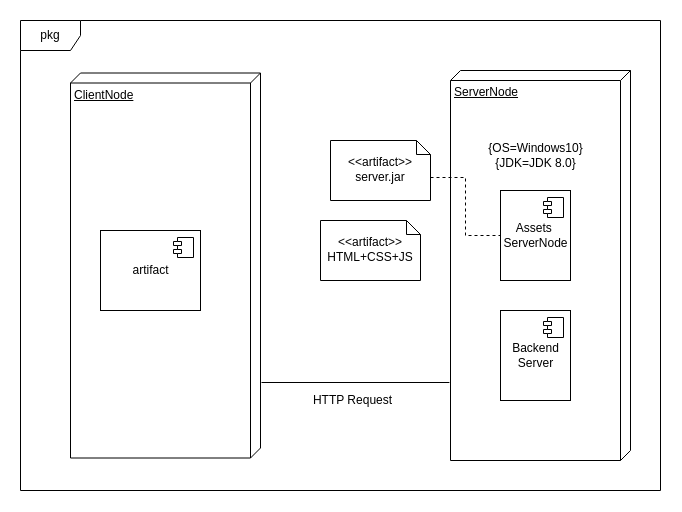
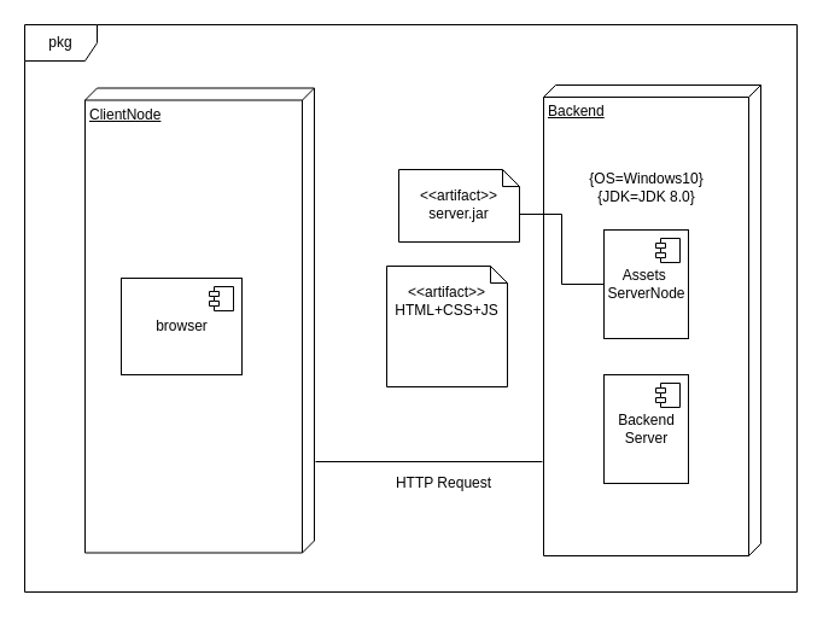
- <mxCell id="3" value="ServerNode" style="verticalAlign=top;align=left;spacingTop=8;spacingLeft=2;spacingRight=12;shape=cube;size=10;direction=south;fontStyle=4;html=1;" vertex="1" parent="1"><mxGeometry x="450" y="70" width="180" height="390" as="geometry" /></mxCell>
+ <mxCell id="3" value="Backend" style="verticalAlign=top;align=left;spacingTop=8;spacingLeft=2;spacingRight=12;shape=cube;size=10;direction=south;fontStyle=4;html=1;" vertex="1" parent="1"><mxGeometry x="450" y="70" width="180" height="390" as="geometry" /></mxCell>
- <mxCell id="14" value="" style="endArrow=none;dashed=1;html=1;exitX=0;exitY=0;exitDx=100;exitDy=37;exitPerimeter=0;entryX=0;entryY=0.5;entryDx=0;entryDy=0;edgeStyle=elbowEdgeStyle;rounded=0;" edge="1" parent="1" source="13" target="9"><mxGeometry width="50" height="50" relative="1" as="geometry"><mxPoint x="480" y="210" as="sourcePoint" /><mxPoint x="530" y="160" as="targetPoint" /></mxGeometry></mxCell>
+ <mxCell id="14" value="" style="endArrow=none;dashed=0;html=1;exitX=0;exitY=0;exitDx=100;exitDy=37;exitPerimeter=0;entryX=0;entryY=0.5;entryDx=0;entryDy=0;edgeStyle=elbowEdgeStyle;rounded=0;" edge="1" parent="1" source="13" target="9"><mxGeometry width="50" height="50" relative="1" as="geometry"><mxPoint x="480" y="210" as="sourcePoint" /><mxPoint x="530" y="160" as="targetPoint" /></mxGeometry></mxCell>
- <mxCell id="12" value="&lt;div&gt;&lt;span&gt;&lt;br&gt;&lt;/span&gt;&lt;/div&gt;&lt;div&gt;&lt;span&gt;&amp;lt;&amp;lt;artifact&amp;gt;&amp;gt;&lt;/span&gt;&lt;br&gt;&lt;/div&gt;&lt;div&gt;&lt;span&gt;HTML+CSS+JS&lt;/span&gt;&lt;/div&gt;" style="shape=note;whiteSpace=wrap;html=1;size=14;verticalAlign=top;align=center;spacingTop=-6;" vertex="1" parent="1"><mxGeometry x="320" y="220" width="100" height="60" as="geometry" /></mxCell>
+ <mxCell id="12" value="&lt;div&gt;&lt;span&gt;&lt;br&gt;&lt;/span&gt;&lt;/div&gt;&lt;div&gt;&lt;span&gt;&amp;lt;&amp;lt;artifact&amp;gt;&amp;gt;&lt;/span&gt;&lt;br&gt;&lt;/div&gt;&lt;div&gt;&lt;span&gt;HTML+CSS+JS&lt;/span&gt;&lt;/div&gt;" style="shape=note;whiteSpace=wrap;html=1;size=14;verticalAlign=top;align=center;spacingTop=-6;" vertex="1" parent="1"><mxGeometry x="320" y="220" width="100" height="100" as="geometry" /></mxCell>
- <mxCell id="5" value="artifact" style="html=1;dropTarget=0;" vertex="1" parent="1"><mxGeometry x="100" y="230" width="100" height="80" as="geometry" /></mxCell>
+ <mxCell id="5" value="browser" style="html=1;dropTarget=0;" vertex="1" parent="1"><mxGeometry x="100" y="230" width="100" height="80" as="geometry" /></mxCell>
- <mxCell id="16" value="HTTP Request" style="text;html=1;align=center;verticalAlign=middle;resizable=0;points=[];autosize=1;" vertex="1" parent="1"><mxGeometry x="307" y="390" width="90" height="20" as="geometry" /></mxCell>
+ <mxCell id="16" value="HTTP Request" style="text;html=1;align=center;verticalAlign=middle;resizable=0;points=[];autosize=1;" vertex="1" parent="1"><mxGeometry x="322" y="390" width="90" height="20" as="geometry" /></mxCell>
